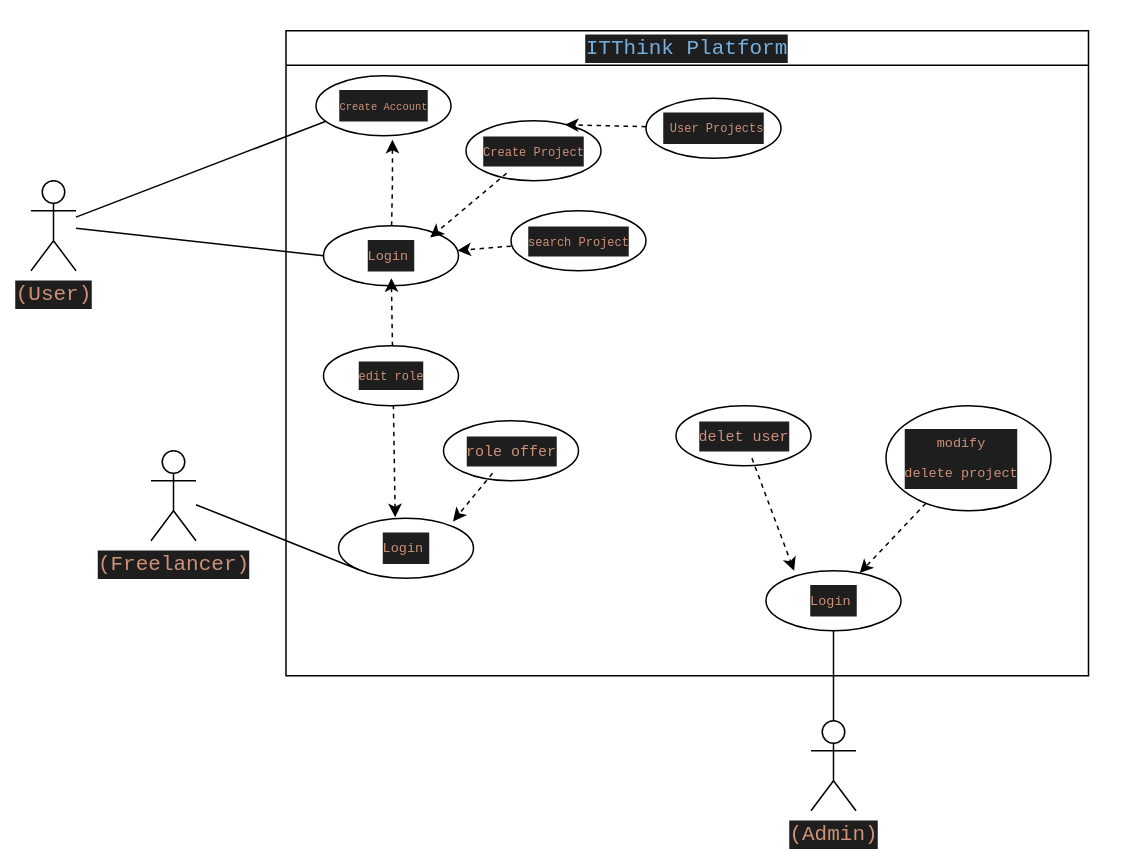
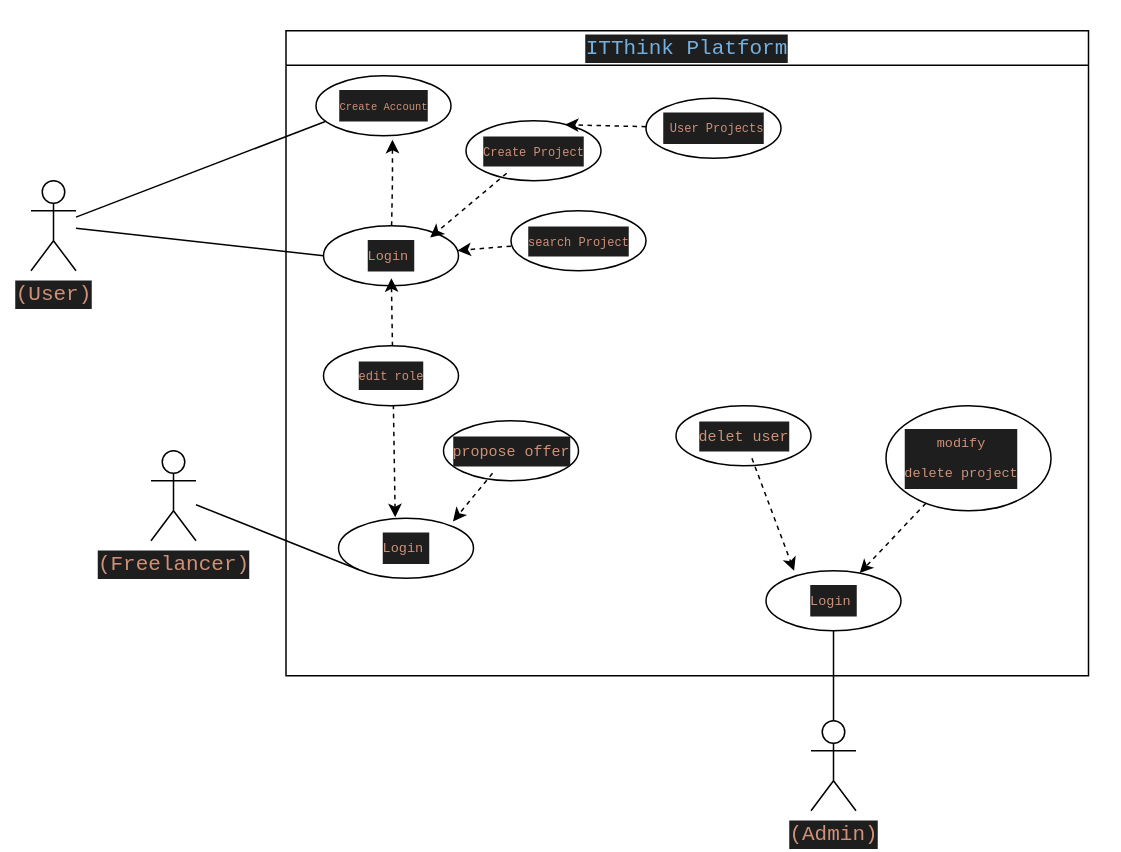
- <mxCell id="27" value="&lt;div style=&quot;background-color: rgb(30, 30, 30); line-height: 19px;&quot;&gt;&lt;font size=&quot;1&quot; face=&quot;Consolas, Courier New, monospace&quot; color=&quot;#ce9178&quot;&gt;role offer&lt;/font&gt;&lt;br&gt;&lt;/div&gt;" style="text;html=1;align=center;verticalAlign=middle;resizable=0;points=[];autosize=1;strokeColor=none;fillColor=none;" vertex="1" parent="5"><mxGeometry x="105" y="265" width="90" height="30" as="geometry" /></mxCell>
+ <mxCell id="27" value="&lt;div style=&quot;background-color: rgb(30, 30, 30); line-height: 19px;&quot;&gt;&lt;font size=&quot;1&quot; face=&quot;Consolas, Courier New, monospace&quot; color=&quot;#ce9178&quot;&gt;propose offer&lt;/font&gt;&lt;br&gt;&lt;/div&gt;" style="text;html=1;align=center;verticalAlign=middle;resizable=0;points=[];autosize=1;strokeColor=none;fillColor=none;" vertex="1" parent="5"><mxGeometry x="105" y="265" width="90" height="30" as="geometry" /></mxCell>
